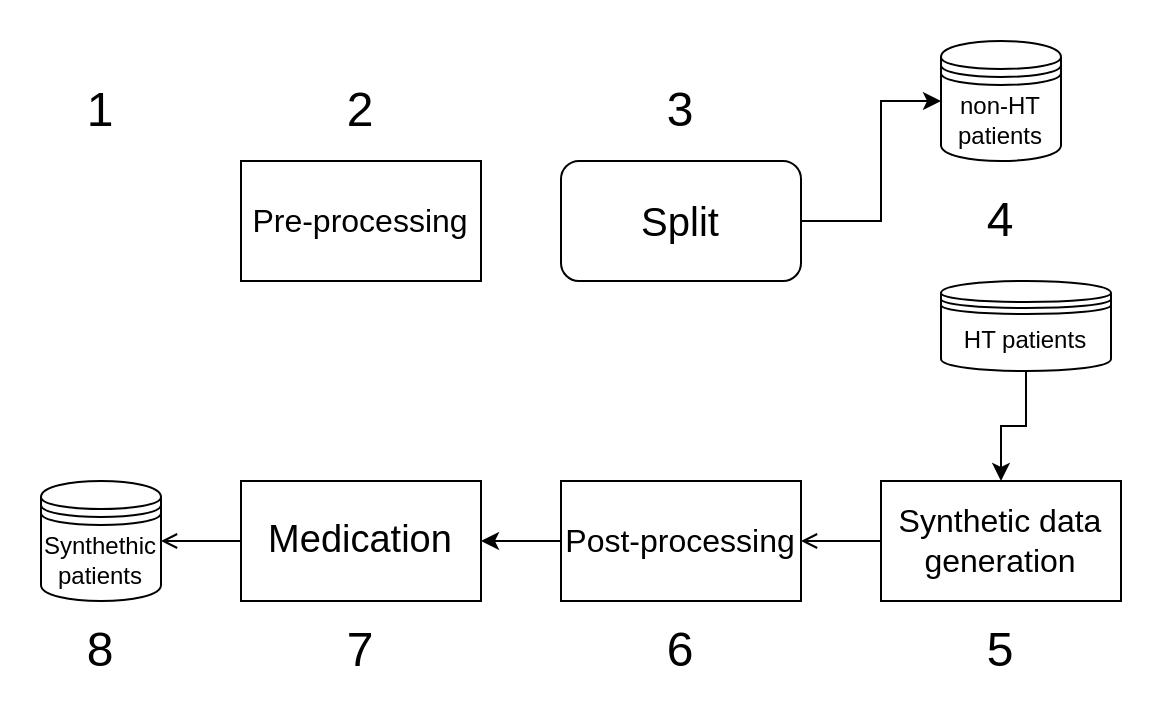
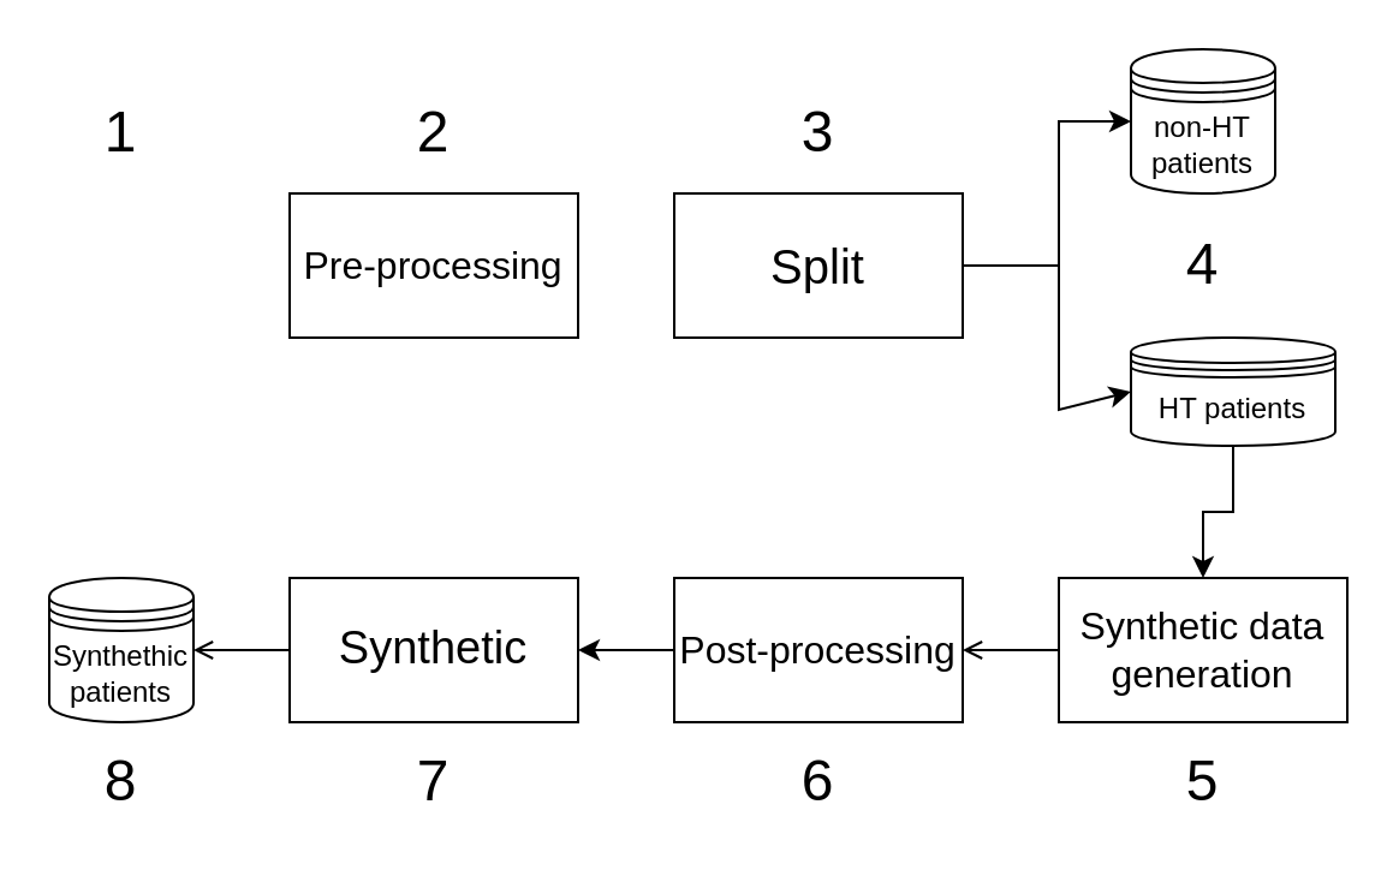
- <mxCell id="4" value="Split" style="whiteSpace=wrap;html=1;fontSize=20;rounded=1;" vertex="1" parent="1"><mxGeometry x="280" y="80" width="120" height="60" as="geometry" /></mxCell>
+ <mxCell id="4" value="Split" style="rounded=0;whiteSpace=wrap;html=1;fontSize=20;" vertex="1" parent="1"><mxGeometry x="280" y="80" width="120" height="60" as="geometry" /></mxCell>
+ <mxCell id="14" value="" style="endArrow=classic;html=1;rounded=0;exitX=1;exitY=0.5;exitDx=0;exitDy=0;entryX=0;entryY=0.5;entryDx=0;entryDy=0;" edge="1" parent="1" source="4" target="6"><mxGeometry width="50" height="50" relative="1" as="geometry"><mxPoint x="480" y="130" as="sourcePoint" /><mxPoint x="530" y="80" as="targetPoint" /><Array as="points"><mxPoint x="440" y="110" /><mxPoint x="440" y="170" /></Array></mxGeometry></mxCell>
- <mxCell id="12" value="Medication" style="rounded=0;whiteSpace=wrap;html=1;fontSize=19;" vertex="1" parent="1"><mxGeometry x="120" y="240" width="120" height="60" as="geometry" /></mxCell>
+ <mxCell id="12" value="Synthetic" style="rounded=0;whiteSpace=wrap;html=1;fontSize=19;" vertex="1" parent="1"><mxGeometry x="120" y="240" width="120" height="60" as="geometry" /></mxCell>
